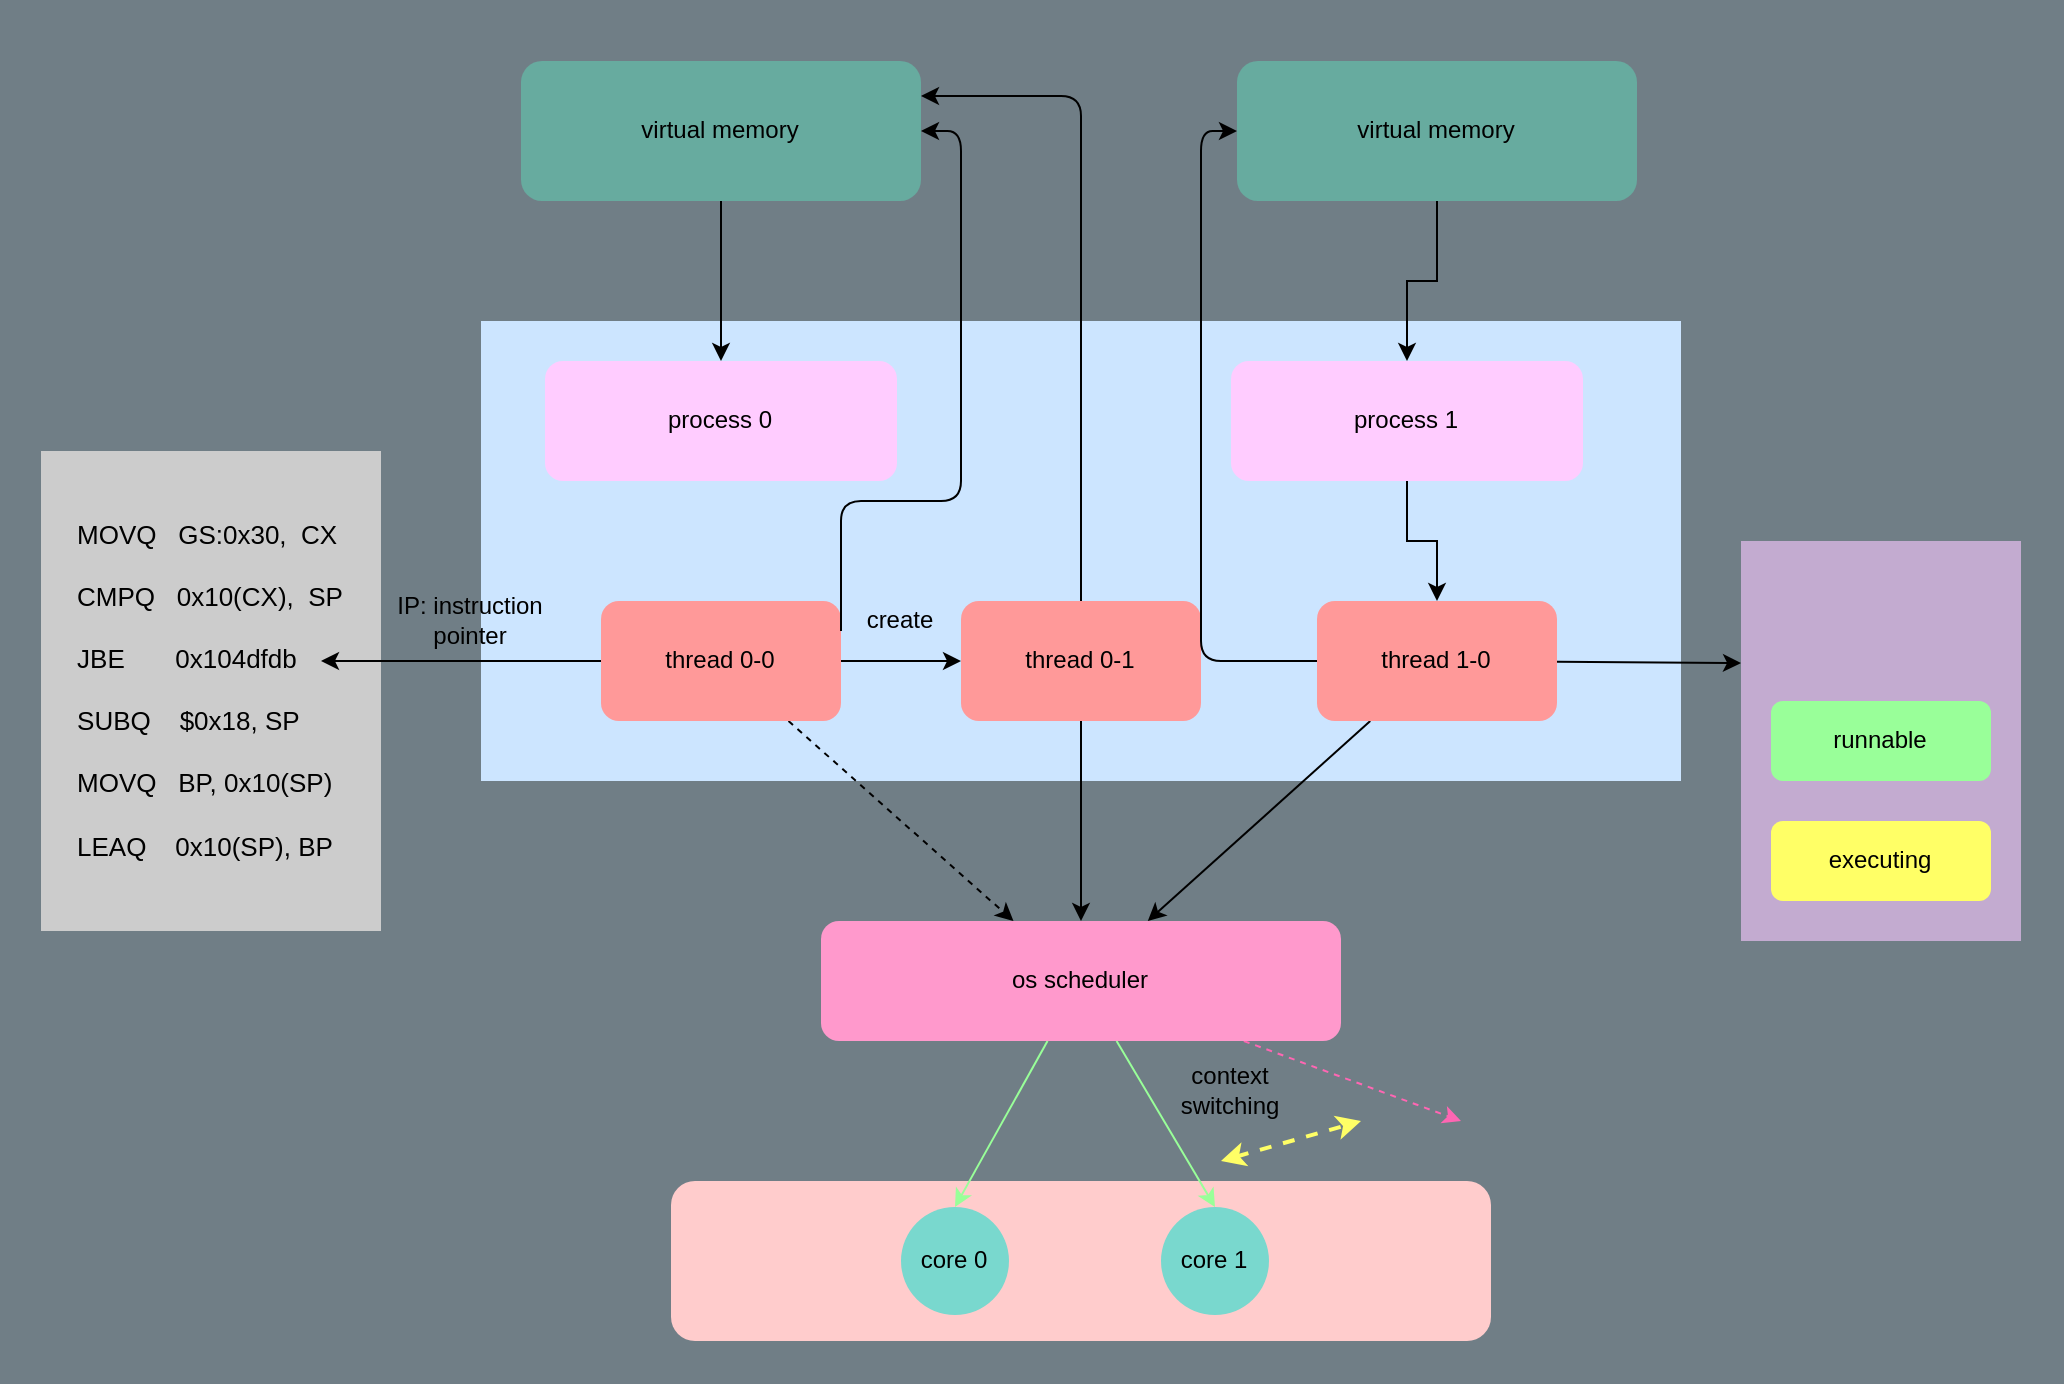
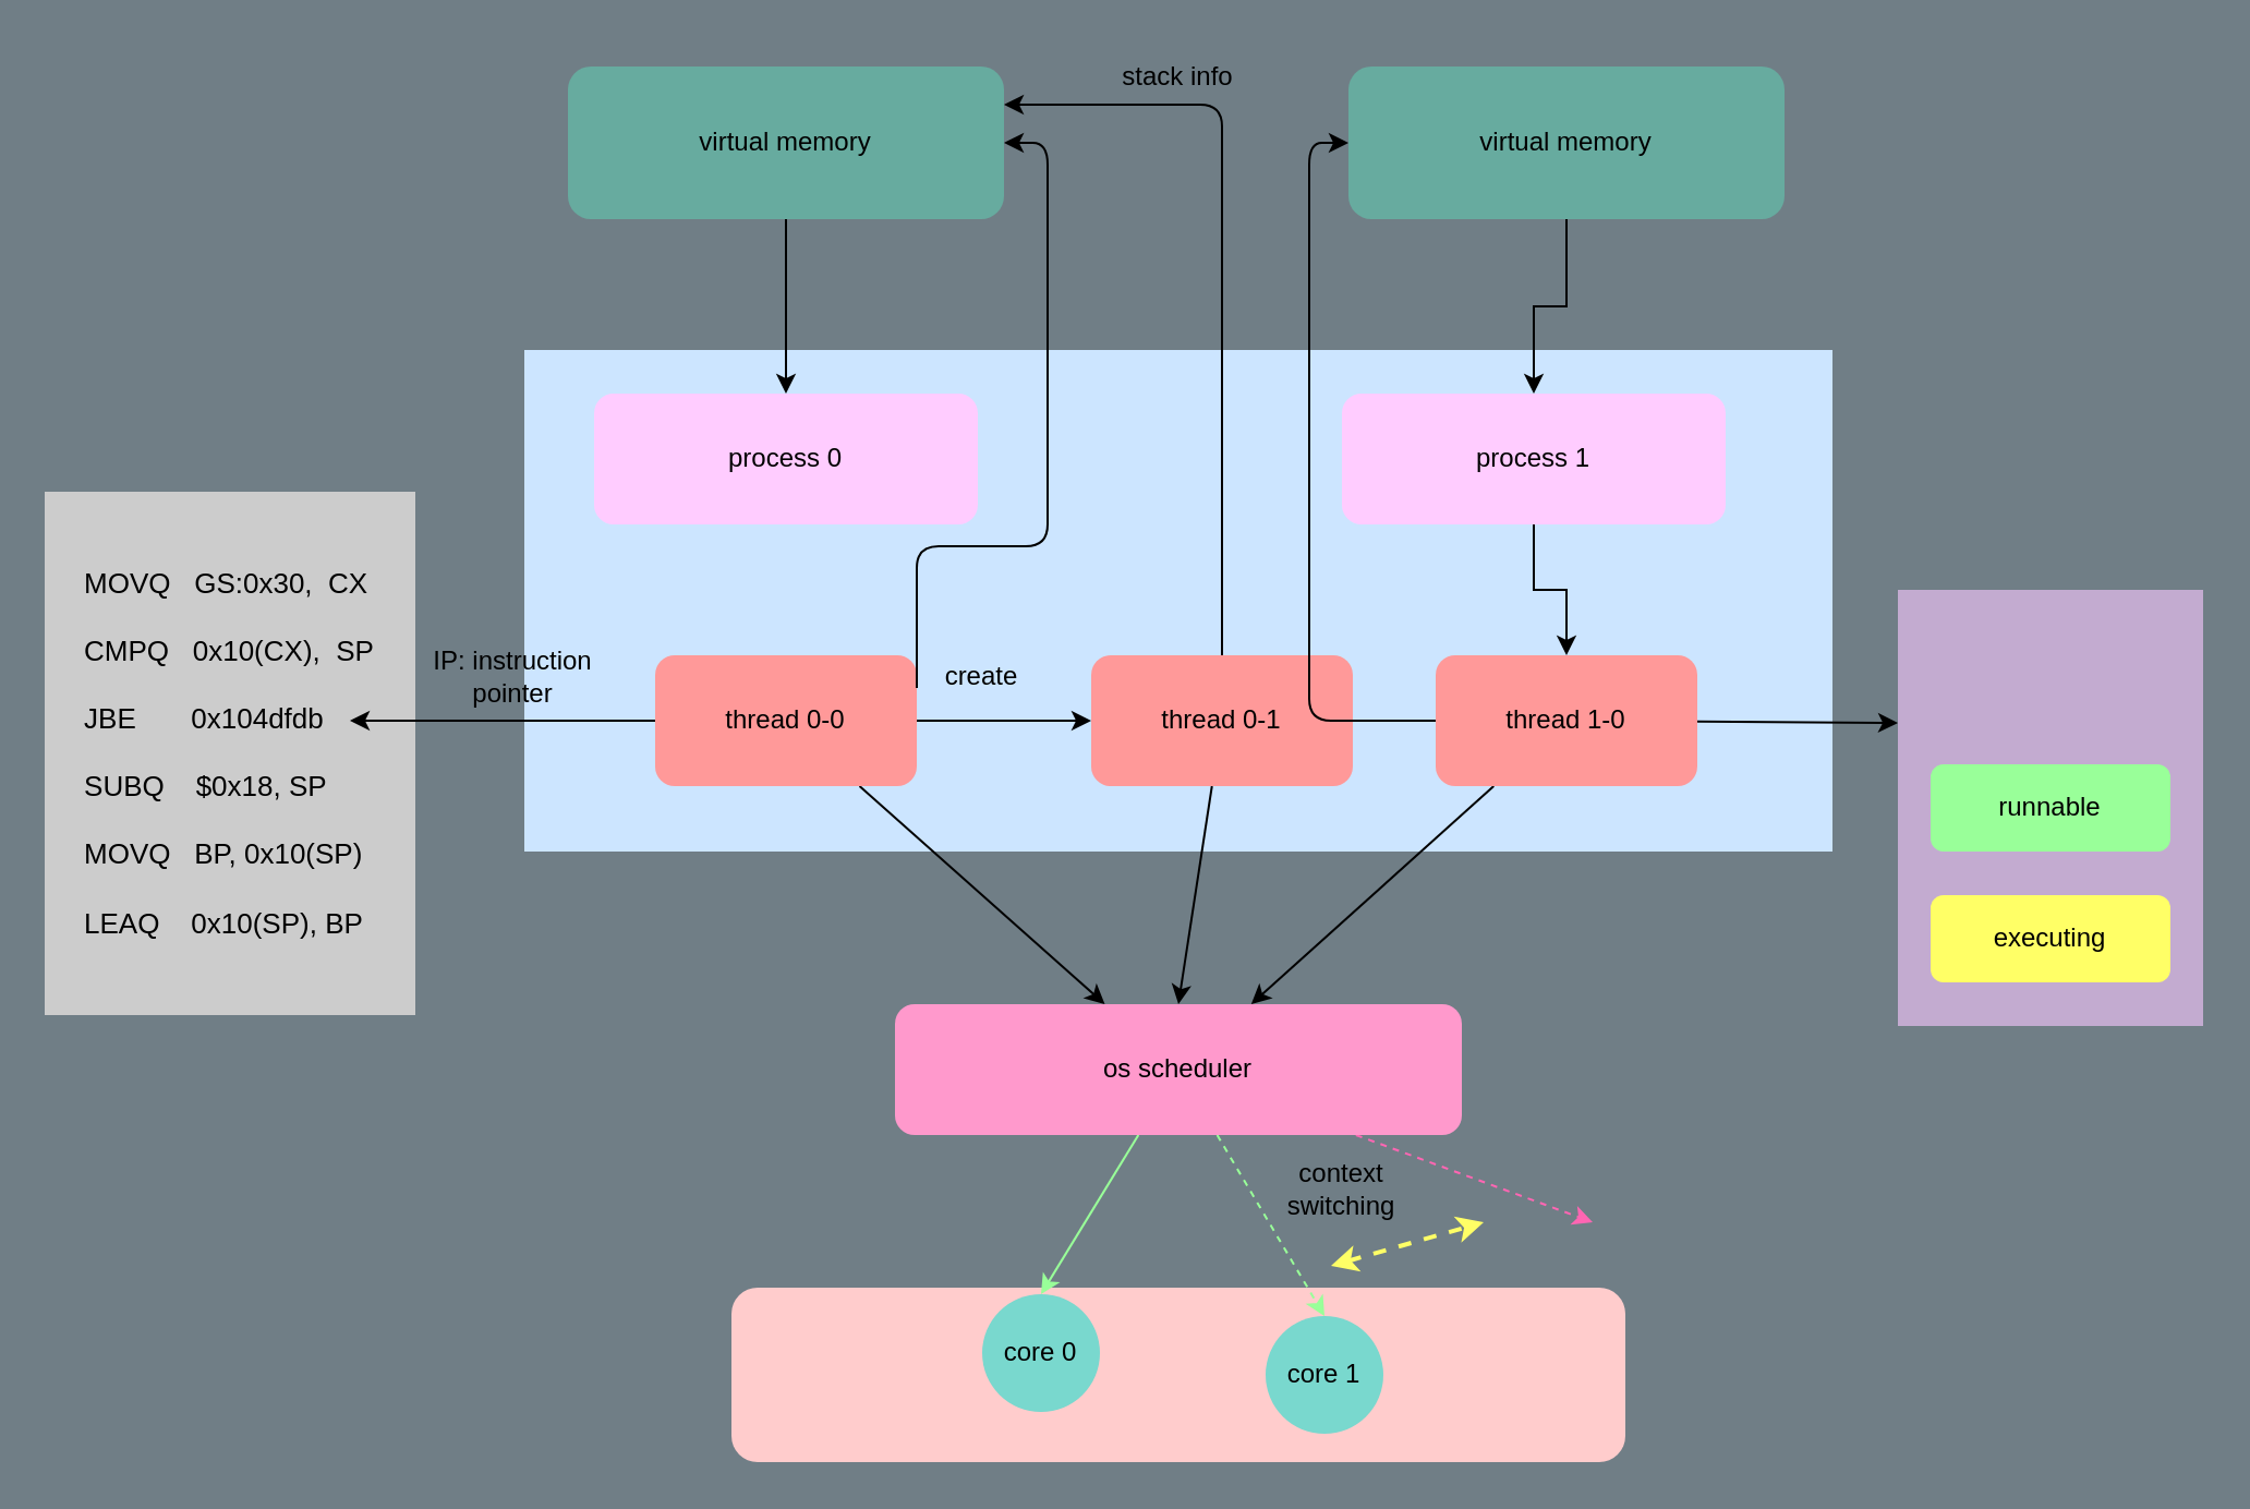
+ <mxCell id="33" value="stack info" style="text;html=1;strokeColor=none;fillColor=none;align=center;verticalAlign=middle;whiteSpace=wrap;rounded=0;" vertex="1" parent="1"><mxGeometry x="500" width="80" height="30" as="geometry" y="20" /></mxCell>
- <mxCell id="16" value="thread 0-1" style="rounded=1;whiteSpace=wrap;html=1;fillColor=#FF9999;gradientColor=none;strokeColor=none;" vertex="1" parent="1"><mxGeometry x="480" y="300" width="120" height="60" as="geometry" /></mxCell>
+ <mxCell id="16" value="thread 0-1" style="rounded=1;whiteSpace=wrap;html=1;fillColor=#FF9999;gradientColor=none;strokeColor=none;" vertex="1" parent="1"><mxGeometry x="500" y="300" width="120" height="60" as="geometry" /></mxCell>
- <mxCell id="8" style="rounded=1;orthogonalLoop=1;jettySize=auto;html=1;dashed=1;" edge="1" parent="1" source="9" target="27"><mxGeometry relative="1" as="geometry" /></mxCell>
+ <mxCell id="8" style="rounded=1;orthogonalLoop=1;jettySize=auto;html=1;" edge="1" parent="1" source="9" target="27"><mxGeometry relative="1" as="geometry" /></mxCell>
- <mxCell id="26" style="edgeStyle=none;rounded=1;orthogonalLoop=1;jettySize=auto;html=1;entryX=0.5;entryY=0;entryDx=0;entryDy=0;dashed=0;strokeColor=#99FF99;" edge="1" parent="1" source="27" target="6"><mxGeometry relative="1" as="geometry" /></mxCell>
+ <mxCell id="26" style="edgeStyle=none;rounded=1;orthogonalLoop=1;jettySize=auto;html=1;entryX=0.5;entryY=0;entryDx=0;entryDy=0;dashed=1;strokeColor=#99FF99;" edge="1" parent="1" source="27" target="6"><mxGeometry relative="1" as="geometry" /></mxCell>
- <mxCell id="5" value="core 0" style="ellipse;whiteSpace=wrap;html=1;aspect=fixed;fillColor=#79D8CE;gradientColor=none;strokeColor=none;" vertex="1" parent="1"><mxGeometry x="450" y="603" width="54" height="54" as="geometry" /></mxCell>
+ <mxCell id="5" value="core 0" style="ellipse;whiteSpace=wrap;html=1;aspect=fixed;fillColor=#79D8CE;gradientColor=none;strokeColor=none;" vertex="1" parent="1"><mxGeometry x="450" y="593" width="54" height="54" as="geometry" /></mxCell>
